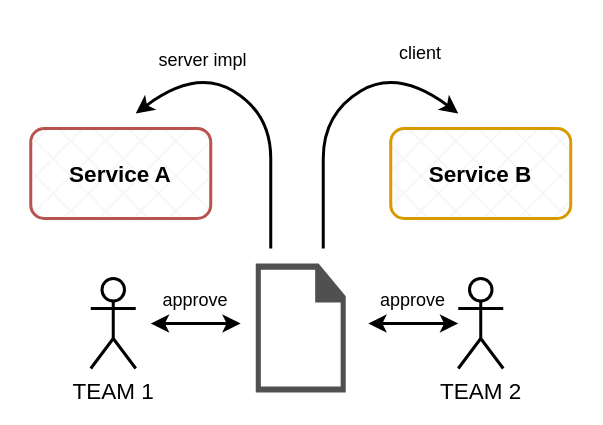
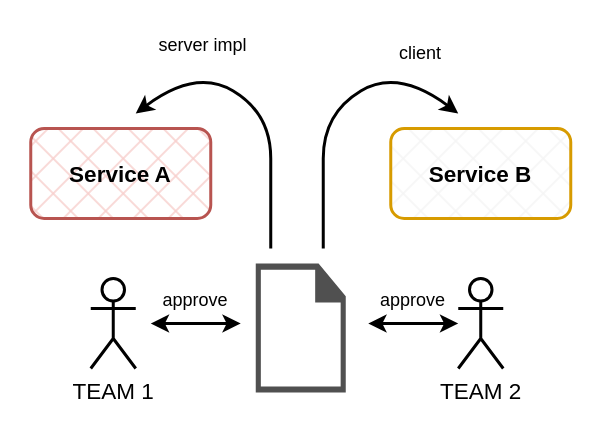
- <mxCell id="16" value="server impl" style="text;html=1;strokeColor=none;fillColor=none;align=center;verticalAlign=middle;whiteSpace=wrap;rounded=0;" vertex="1" parent="1"><mxGeometry x="100" y="25" width="70" height="30" as="geometry" /></mxCell>
+ <mxCell id="16" value="server impl" style="text;html=1;strokeColor=none;fillColor=none;align=center;verticalAlign=middle;whiteSpace=wrap;rounded=0;" vertex="1" parent="1"><mxGeometry x="100" y="15" width="70" height="30" as="geometry" /></mxCell>
- <mxCell id="2" value="Service A" style="rounded=1;whiteSpace=wrap;html=1;strokeWidth=2;fontSize=15;fontStyle=1;fillColor=#f5f5f5;strokeColor=#b85450;fillStyle=cross-hatch;" parent="1" vertex="1"><mxGeometry x="20" y="85" width="120" height="60" as="geometry" /></mxCell>
+ <mxCell id="2" value="Service A" style="rounded=1;whiteSpace=wrap;html=1;strokeWidth=2;fontSize=15;fontStyle=1;fillColor=#f8cecc;strokeColor=#b85450;fillStyle=cross-hatch;" parent="1" vertex="1"><mxGeometry x="20" y="85" width="120" height="60" as="geometry" /></mxCell>
